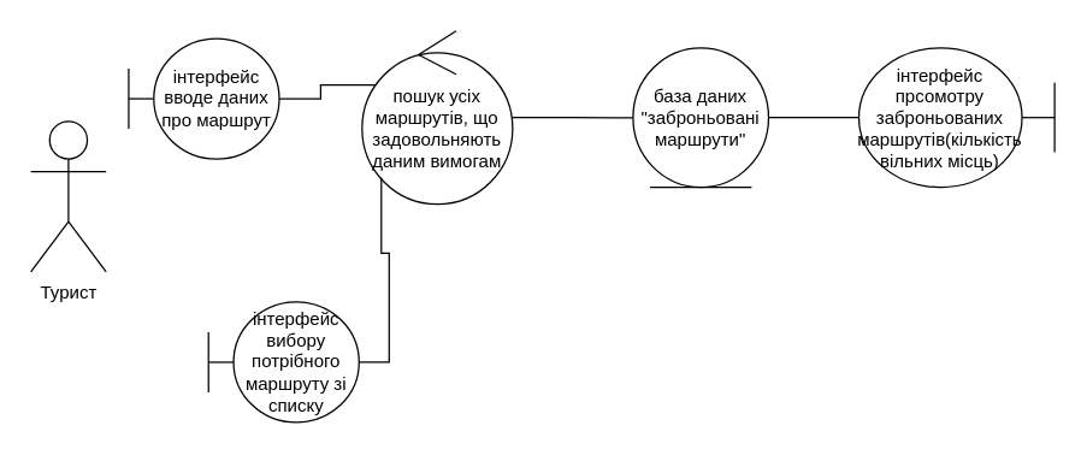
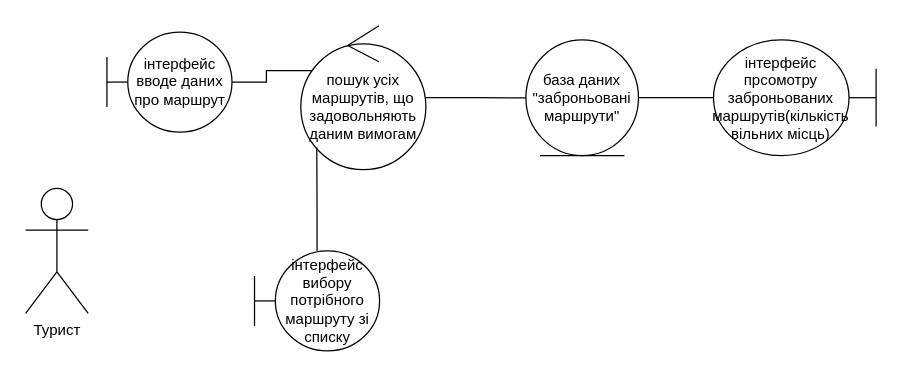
- <mxCell id="2" value="Турист" style="shape=umlActor;verticalLabelPosition=bottom;verticalAlign=top;html=1;" vertex="1" parent="1"><mxGeometry x="20" y="80" width="50" height="100" as="geometry" /></mxCell>
+ <mxCell id="2" value="Турист" style="shape=umlActor;verticalLabelPosition=bottom;verticalAlign=top;html=1;" vertex="1" parent="1"><mxGeometry x="20" y="150" width="50" height="100" as="geometry" /></mxCell>
- <mxCell id="8" value="інтерфейс вибору потрібного маршруту зі списку" style="shape=umlBoundary;whiteSpace=wrap;html=1;" vertex="1" parent="1"><mxGeometry x="138" y="200" width="100" height="80" as="geometry" /></mxCell>
+ <mxCell id="8" value="інтерфейс вибору потрібного маршруту зі списку" style="shape=umlBoundary;whiteSpace=wrap;html=1;" vertex="1" parent="1"><mxGeometry x="203" y="200" width="100" height="80" as="geometry" /></mxCell>
